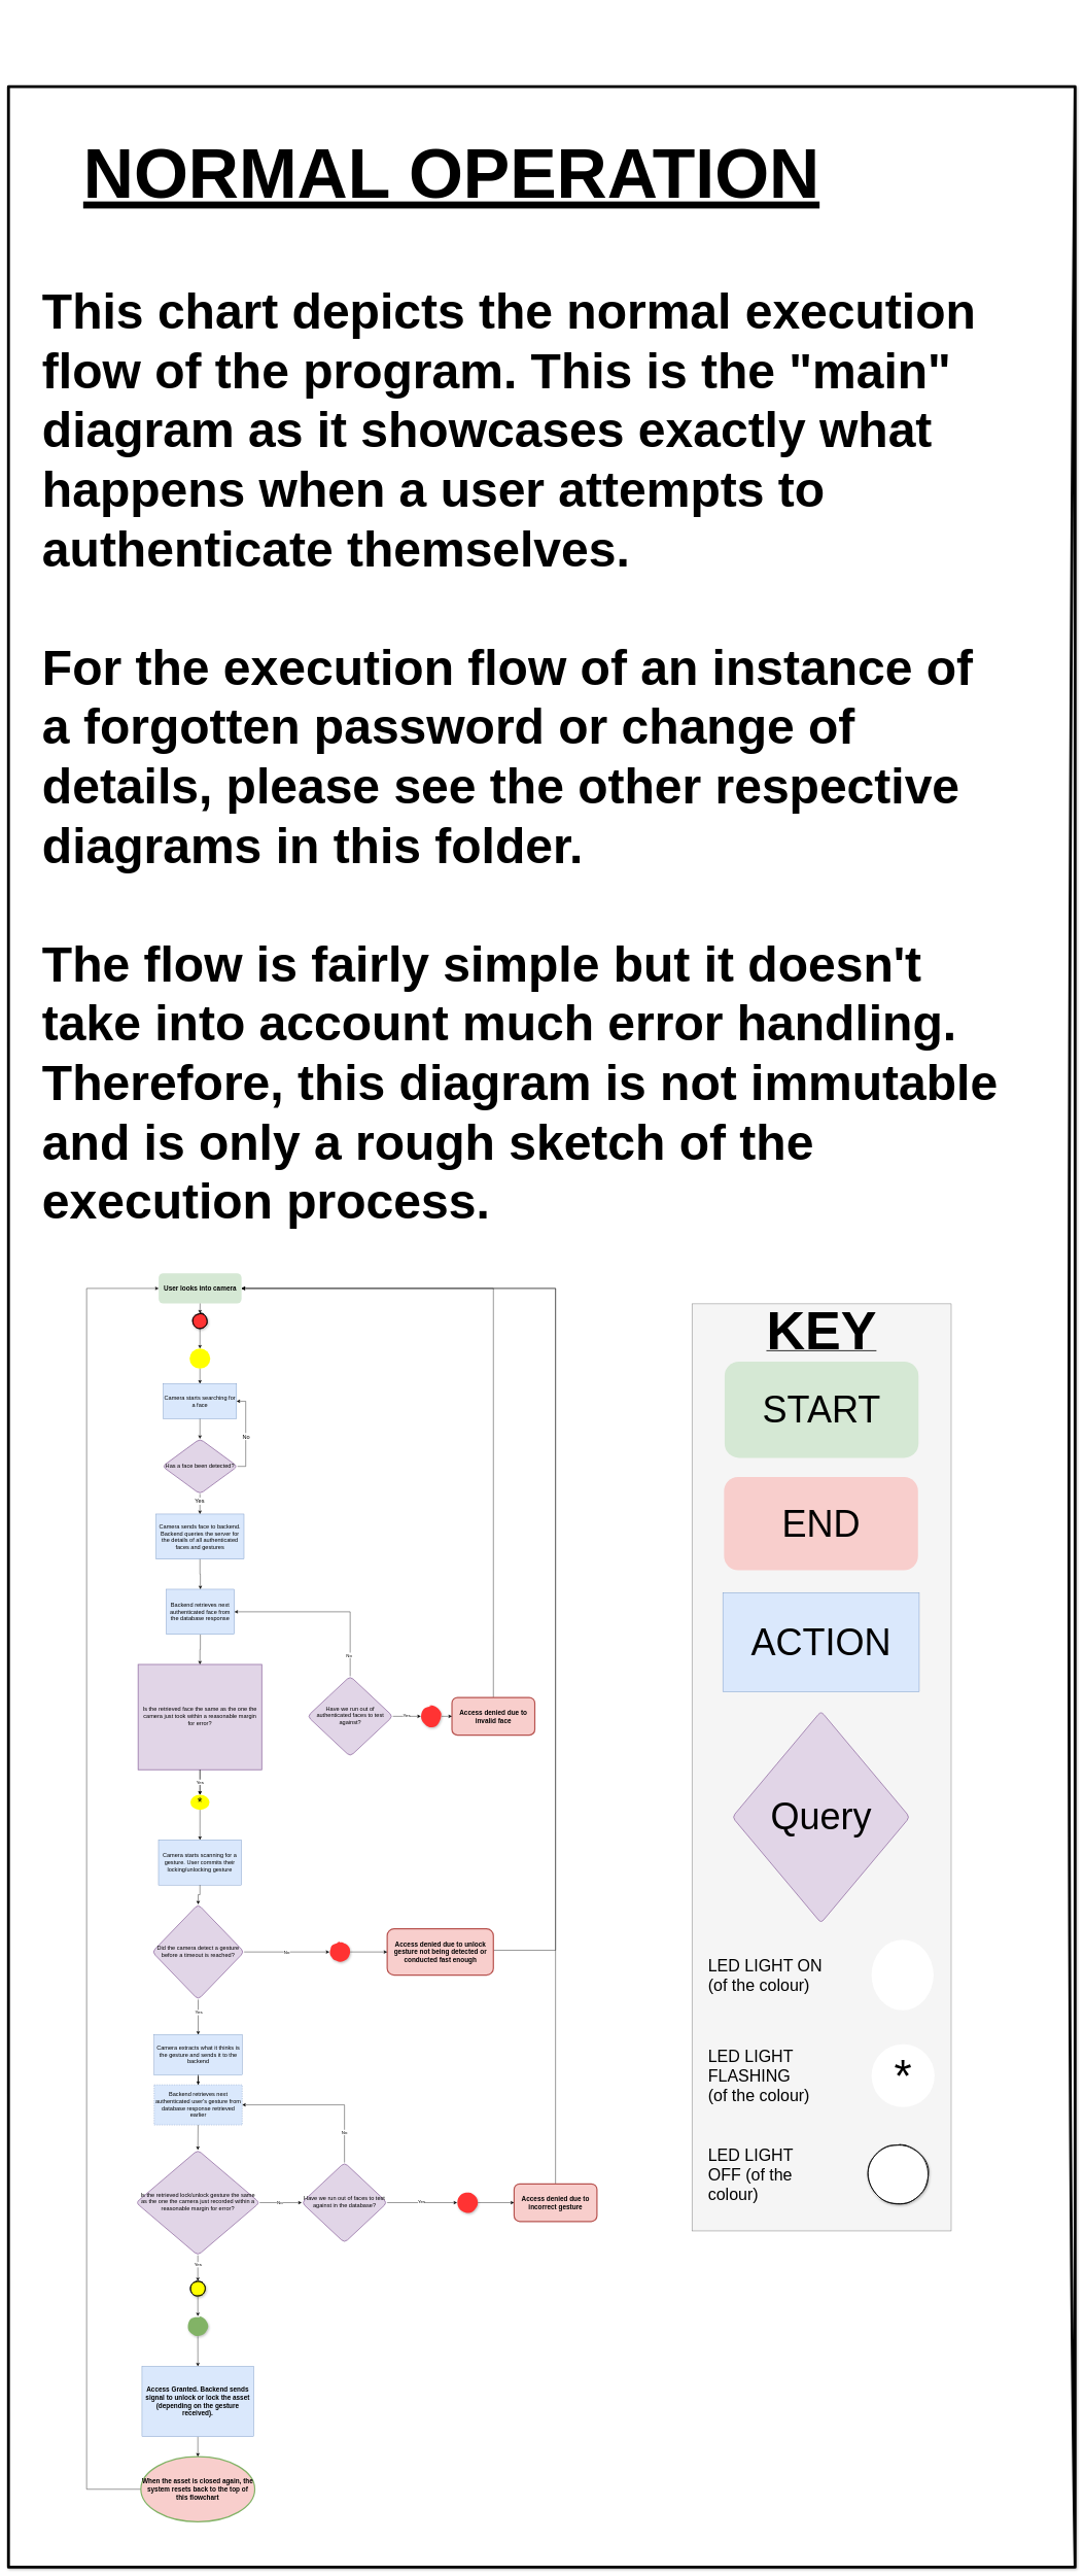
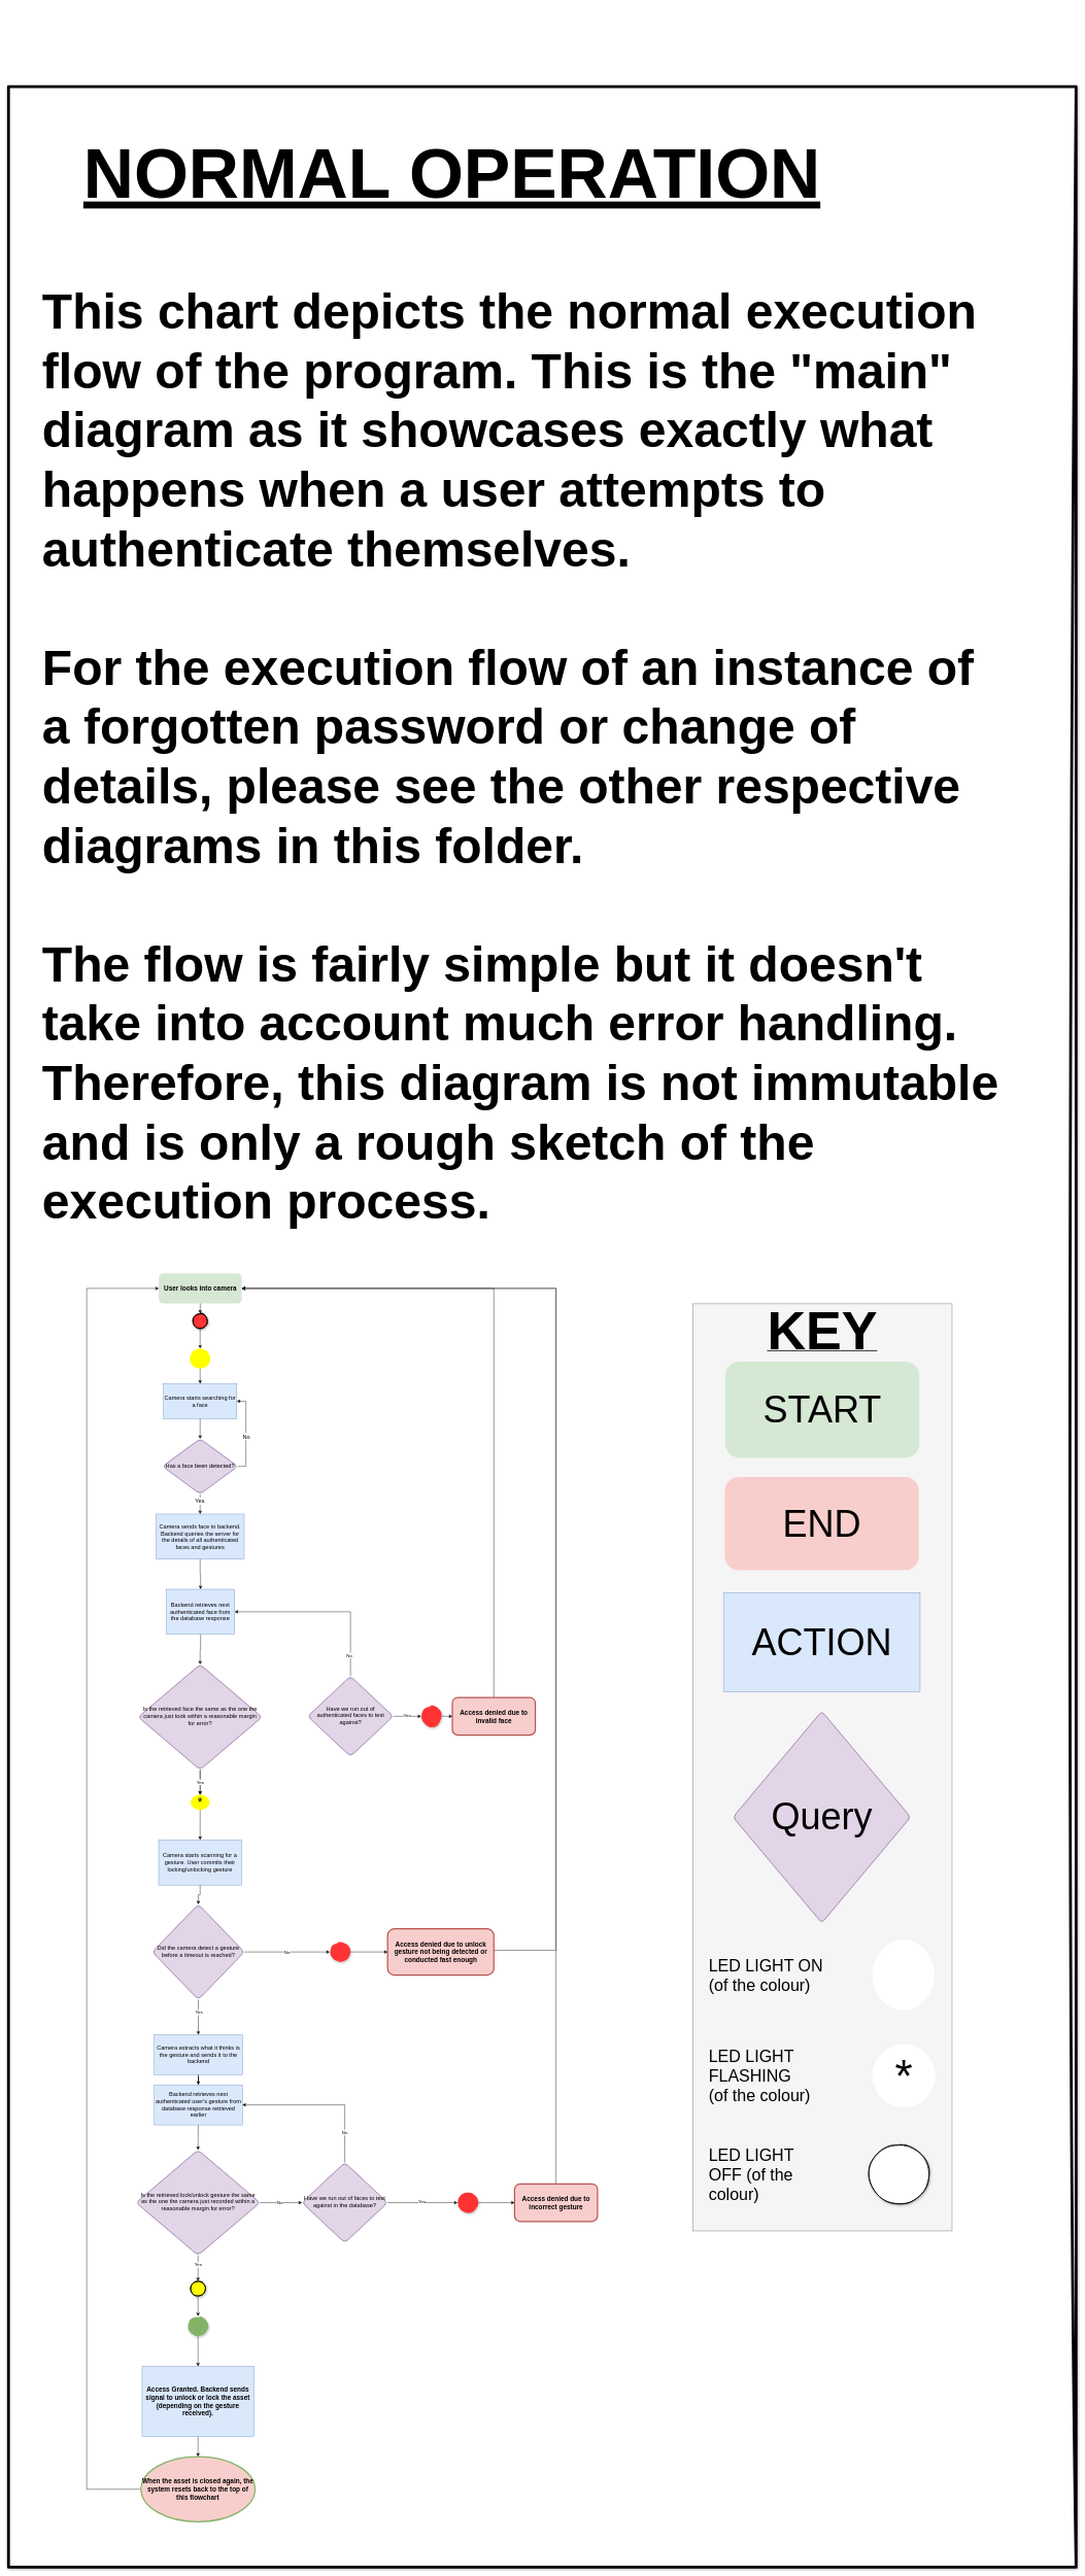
- <mxCell id="22" value="&lt;font style=&quot;font-size: 14px&quot;&gt;Is the retrieved face the same as the one the camera just took within a reasonable margin for error?&lt;/font&gt;" style="whiteSpace=wrap;html=1;shadow=0;fontFamily=Helvetica;fontSize=12;align=center;strokeWidth=2;spacing=6;spacingTop=-4;fillColor=#e1d5e7;strokeColor=#9673a6;rounded=0;" parent="18" vertex="1"><mxGeometry x="5.119" y="949.157" width="300.272" height="255.542" as="geometry" /></mxCell>
+ <mxCell id="22" value="&lt;font style=&quot;font-size: 14px&quot;&gt;Is the retrieved face the same as the one the camera just took within a reasonable margin for error?&lt;/font&gt;" style="rhombus;whiteSpace=wrap;html=1;shadow=0;fontFamily=Helvetica;fontSize=12;align=center;strokeWidth=2;spacing=6;spacingTop=-4;fillColor=#e1d5e7;strokeColor=#9673a6;rounded=1;" parent="18" vertex="1"><mxGeometry x="5.119" y="949.157" width="300.272" height="255.542" as="geometry" /></mxCell>
- <mxCell id="50" value="&lt;font style=&quot;font-size: 14px&quot;&gt;Backend retrieves next authenticated user's gesture from database response retrieved earlier&lt;/font&gt;" style="rounded=0;whiteSpace=wrap;html=1;fontSize=12;glass=0;strokeWidth=1;shadow=0;fillColor=#dae8fc;strokeColor=#6c8ebf;dashed=1;" parent="18" vertex="1"><mxGeometry x="44.032" y="1969.439" width="213.807" height="97.349" as="geometry" /></mxCell>
+ <mxCell id="50" value="&lt;font style=&quot;font-size: 14px&quot;&gt;Backend retrieves next authenticated user's gesture from database response retrieved earlier&lt;/font&gt;" style="rounded=0;whiteSpace=wrap;html=1;fontSize=12;glass=0;strokeWidth=1;shadow=0;fillColor=#dae8fc;strokeColor=#6c8ebf;" parent="18" vertex="1"><mxGeometry x="44.032" y="1969.439" width="213.807" height="97.349" as="geometry" /></mxCell>
